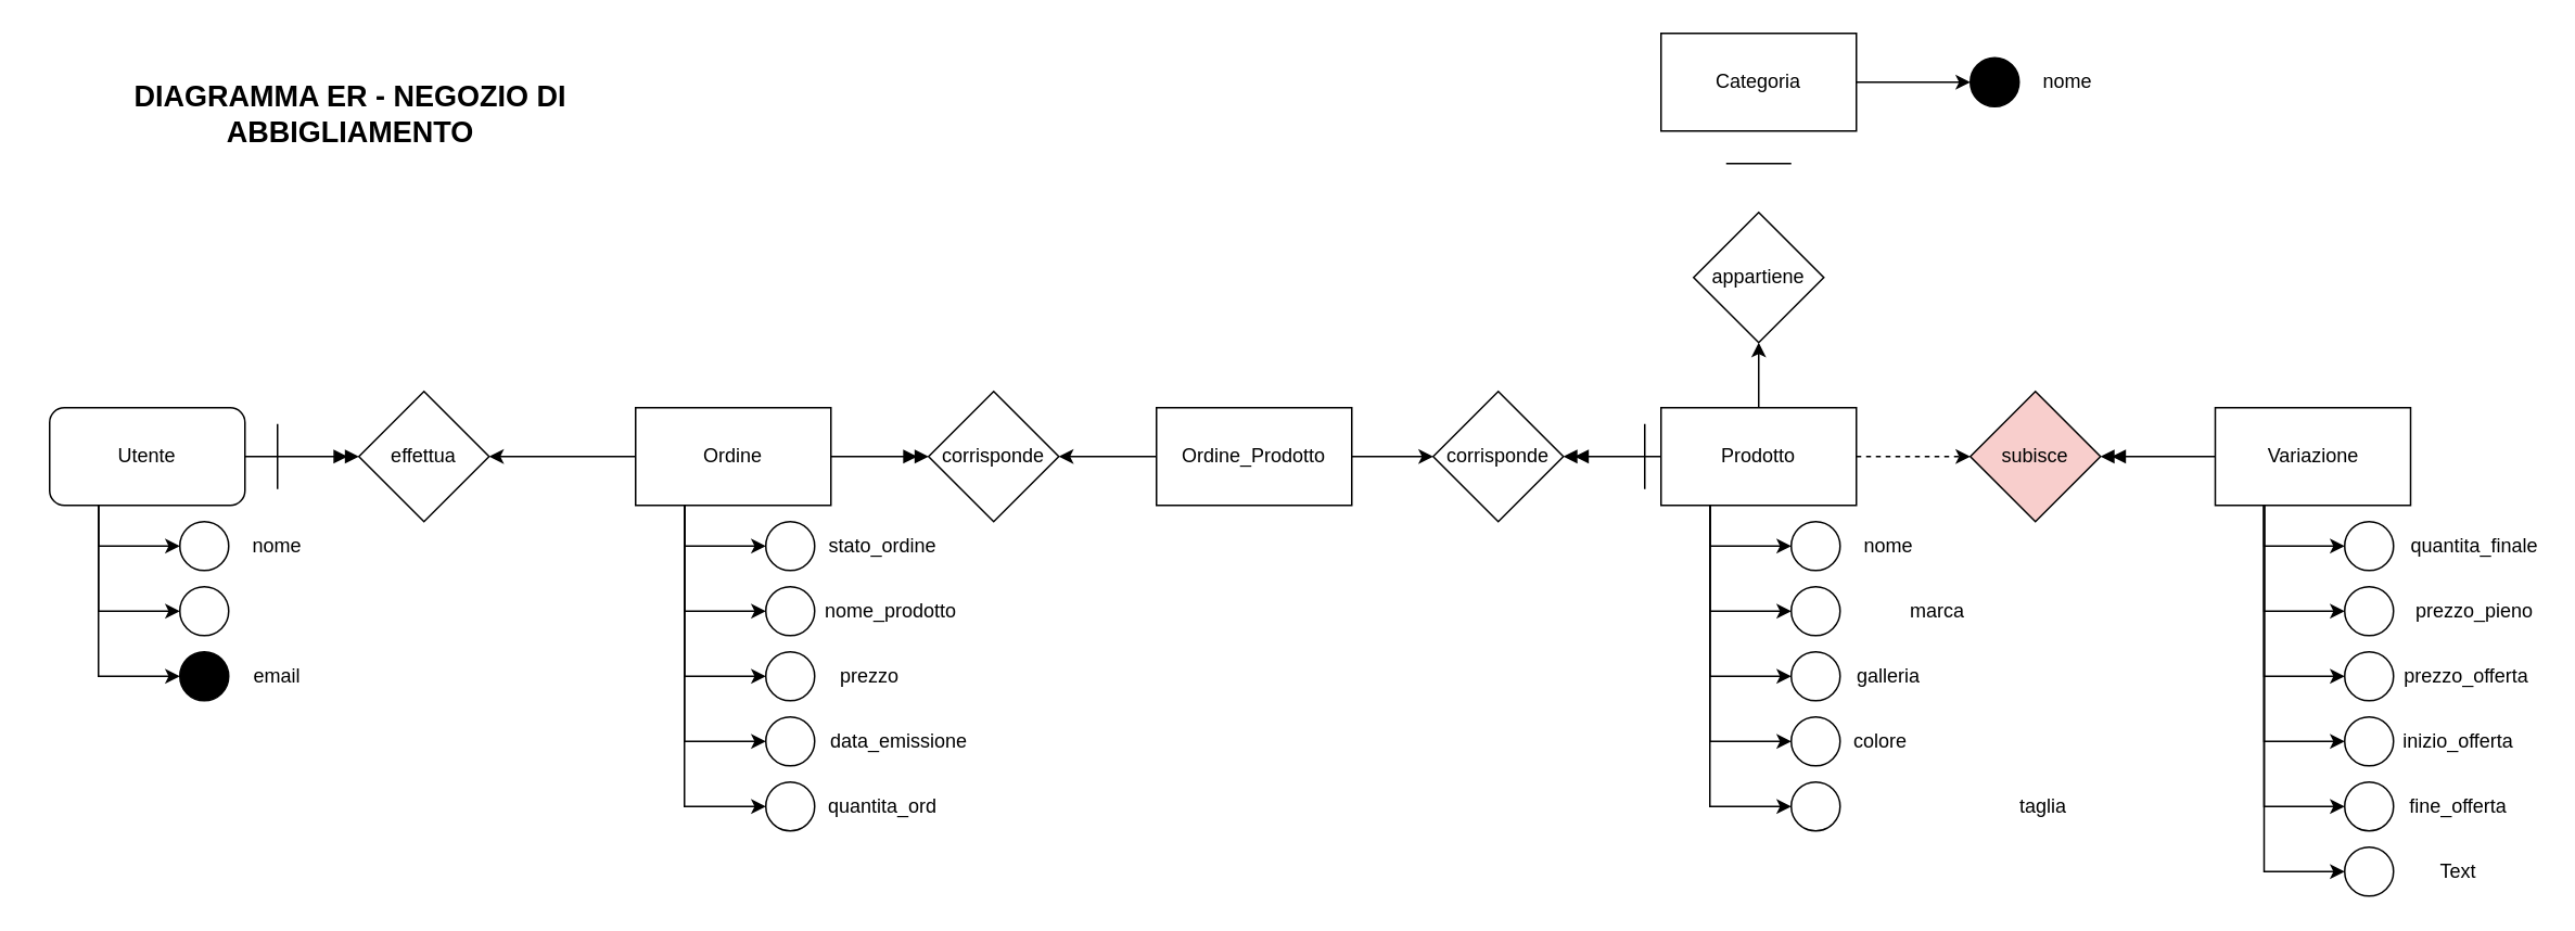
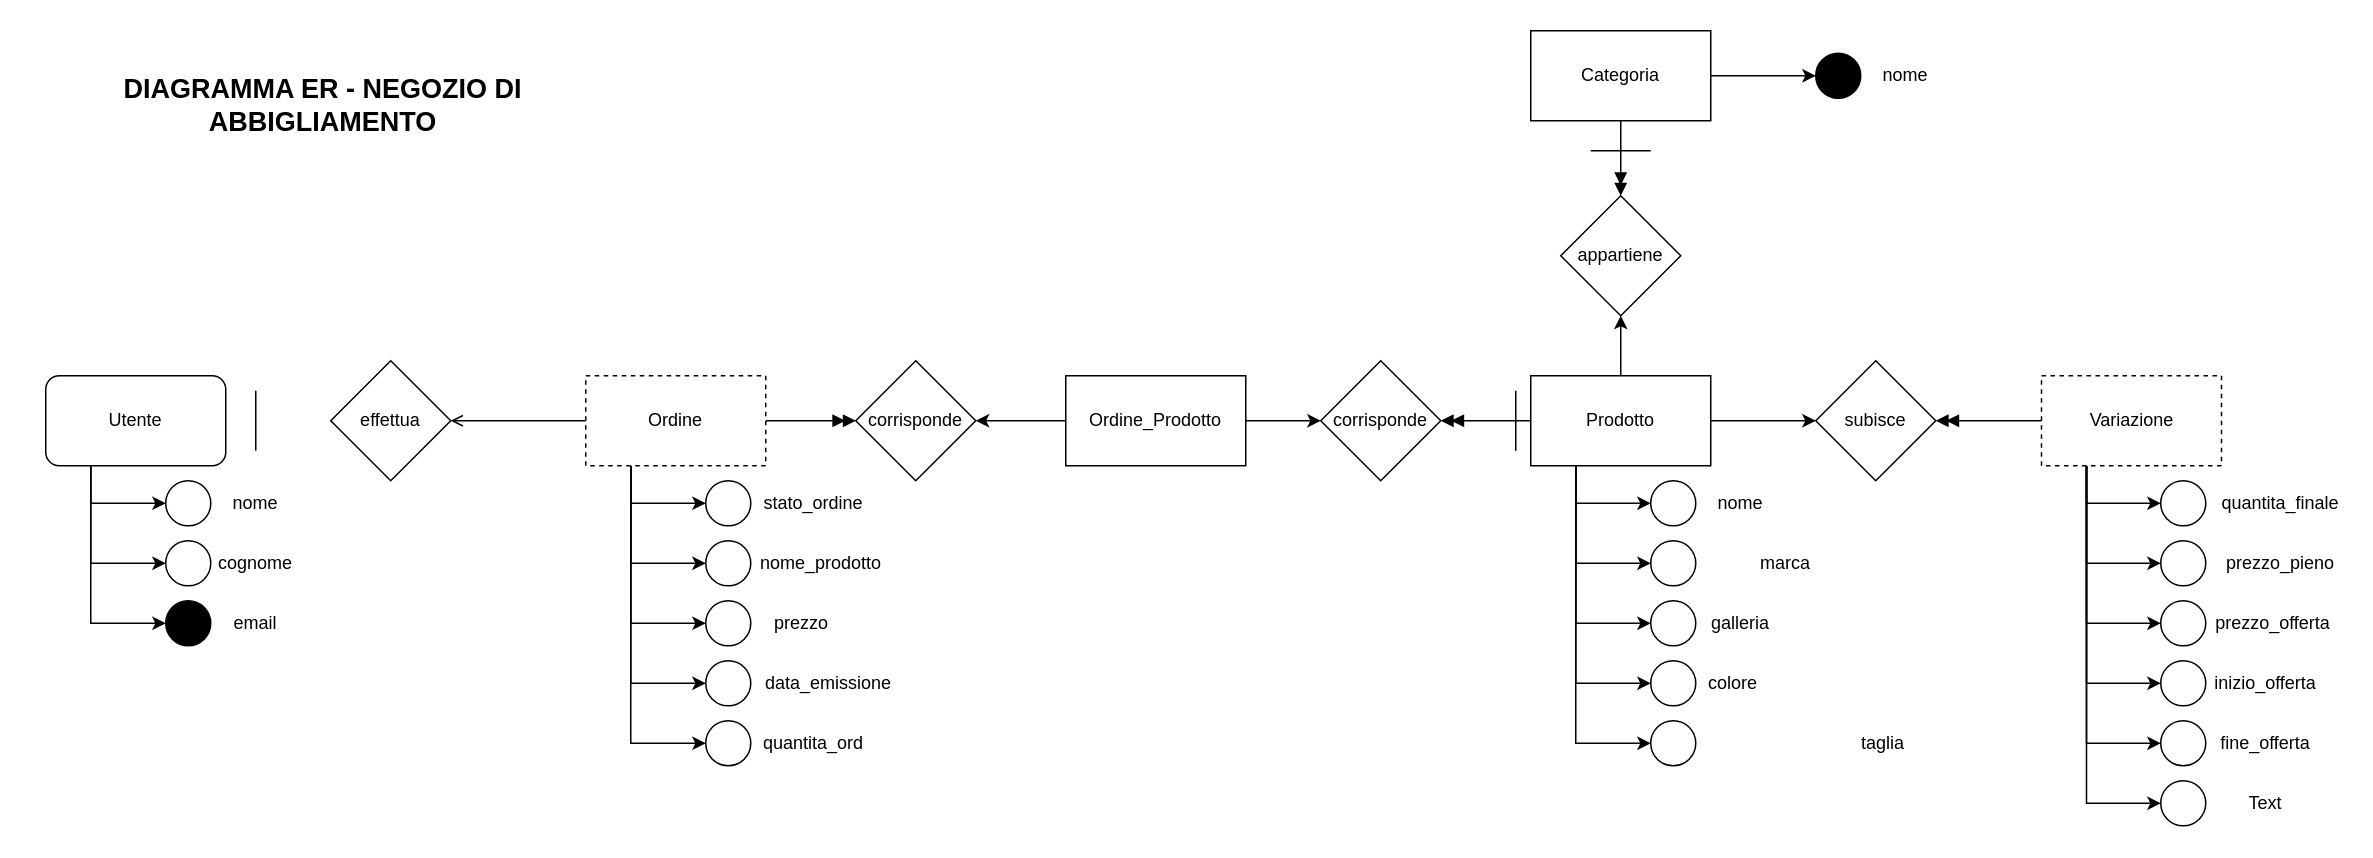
+ <mxCell id="25" style="edgeStyle=orthogonalEdgeStyle;rounded=0;orthogonalLoop=1;jettySize=auto;html=1;exitX=0.5;exitY=1;exitDx=0;exitDy=0;entryX=0.5;entryY=0;entryDx=0;entryDy=0;endArrow=doubleBlock;endFill=1;" parent="1" source="27" target="32" edge="1"><mxGeometry relative="1" as="geometry" /></mxCell>
- <mxCell id="11" style="edgeStyle=orthogonalEdgeStyle;rounded=0;orthogonalLoop=1;jettySize=auto;html=1;exitX=1;exitY=0.5;exitDx=0;exitDy=0;entryX=0;entryY=0.5;entryDx=0;entryDy=0;endArrow=doubleBlock;endFill=1;" parent="1" source="15" target="24" edge="1"><mxGeometry relative="1" as="geometry" /></mxCell>
- <mxCell id="16" style="edgeStyle=orthogonalEdgeStyle;rounded=0;orthogonalLoop=1;jettySize=auto;html=1;exitX=0;exitY=0.5;exitDx=0;exitDy=0;entryX=1;entryY=0.5;entryDx=0;entryDy=0;" parent="1" source="23" target="24" edge="1"><mxGeometry relative="1" as="geometry" /></mxCell>
+ <mxCell id="16" style="edgeStyle=orthogonalEdgeStyle;rounded=0;orthogonalLoop=1;jettySize=auto;html=1;exitX=0;exitY=0.5;exitDx=0;exitDy=0;entryX=1;entryY=0.5;entryDx=0;entryDy=0;endArrow=open;" parent="1" source="23" target="24" edge="1"><mxGeometry relative="1" as="geometry" /></mxCell>
- <mxCell id="23" value="Ordine" style="rounded=0;whiteSpace=wrap;html=1;" parent="1" vertex="1"><mxGeometry x="390" y="250" width="120" height="60" as="geometry" /></mxCell>
+ <mxCell id="23" value="Ordine" style="rounded=0;whiteSpace=wrap;html=1;dashed=1;" parent="1" vertex="1"><mxGeometry x="390" y="250" width="120" height="60" as="geometry" /></mxCell>
- <mxCell id="7" style="edgeStyle=orthogonalEdgeStyle;rounded=0;orthogonalLoop=1;jettySize=auto;html=1;exitX=1;exitY=0.5;exitDx=0;exitDy=0;entryX=0;entryY=0.5;entryDx=0;entryDy=0;dashed=1;" edge="1" parent="1" source="10" target="69"><mxGeometry relative="1" as="geometry" /></mxCell>
+ <mxCell id="7" style="edgeStyle=orthogonalEdgeStyle;rounded=0;orthogonalLoop=1;jettySize=auto;html=1;exitX=1;exitY=0.5;exitDx=0;exitDy=0;entryX=0;entryY=0.5;entryDx=0;entryDy=0;" edge="1" parent="1" source="10" target="69"><mxGeometry relative="1" as="geometry" /></mxCell>
- <mxCell id="69" value="subisce" style="rhombus;whiteSpace=wrap;html=1;fillColor=#f8cecc;" vertex="1" parent="1"><mxGeometry x="1210" y="240" width="80" height="80" as="geometry" /></mxCell>
+ <mxCell id="69" value="subisce" style="rhombus;whiteSpace=wrap;html=1;" vertex="1" parent="1"><mxGeometry x="1210" y="240" width="80" height="80" as="geometry" /></mxCell>
- <mxCell id="68" value="Variazione" style="rounded=0;whiteSpace=wrap;html=1;" vertex="1" parent="1"><mxGeometry x="1360.5" y="250" width="120" height="60" as="geometry" /></mxCell>
+ <mxCell id="68" value="Variazione" style="rounded=0;whiteSpace=wrap;html=1;dashed=1;" vertex="1" parent="1"><mxGeometry x="1360.5" y="250" width="120" height="60" as="geometry" /></mxCell>
+ <mxCell id="48" value="cognome" style="text;html=1;align=center;verticalAlign=middle;whiteSpace=wrap;rounded=0;" vertex="1" parent="1"><mxGeometry x="140" y="360" width="60" height="30" as="geometry" /></mxCell>
